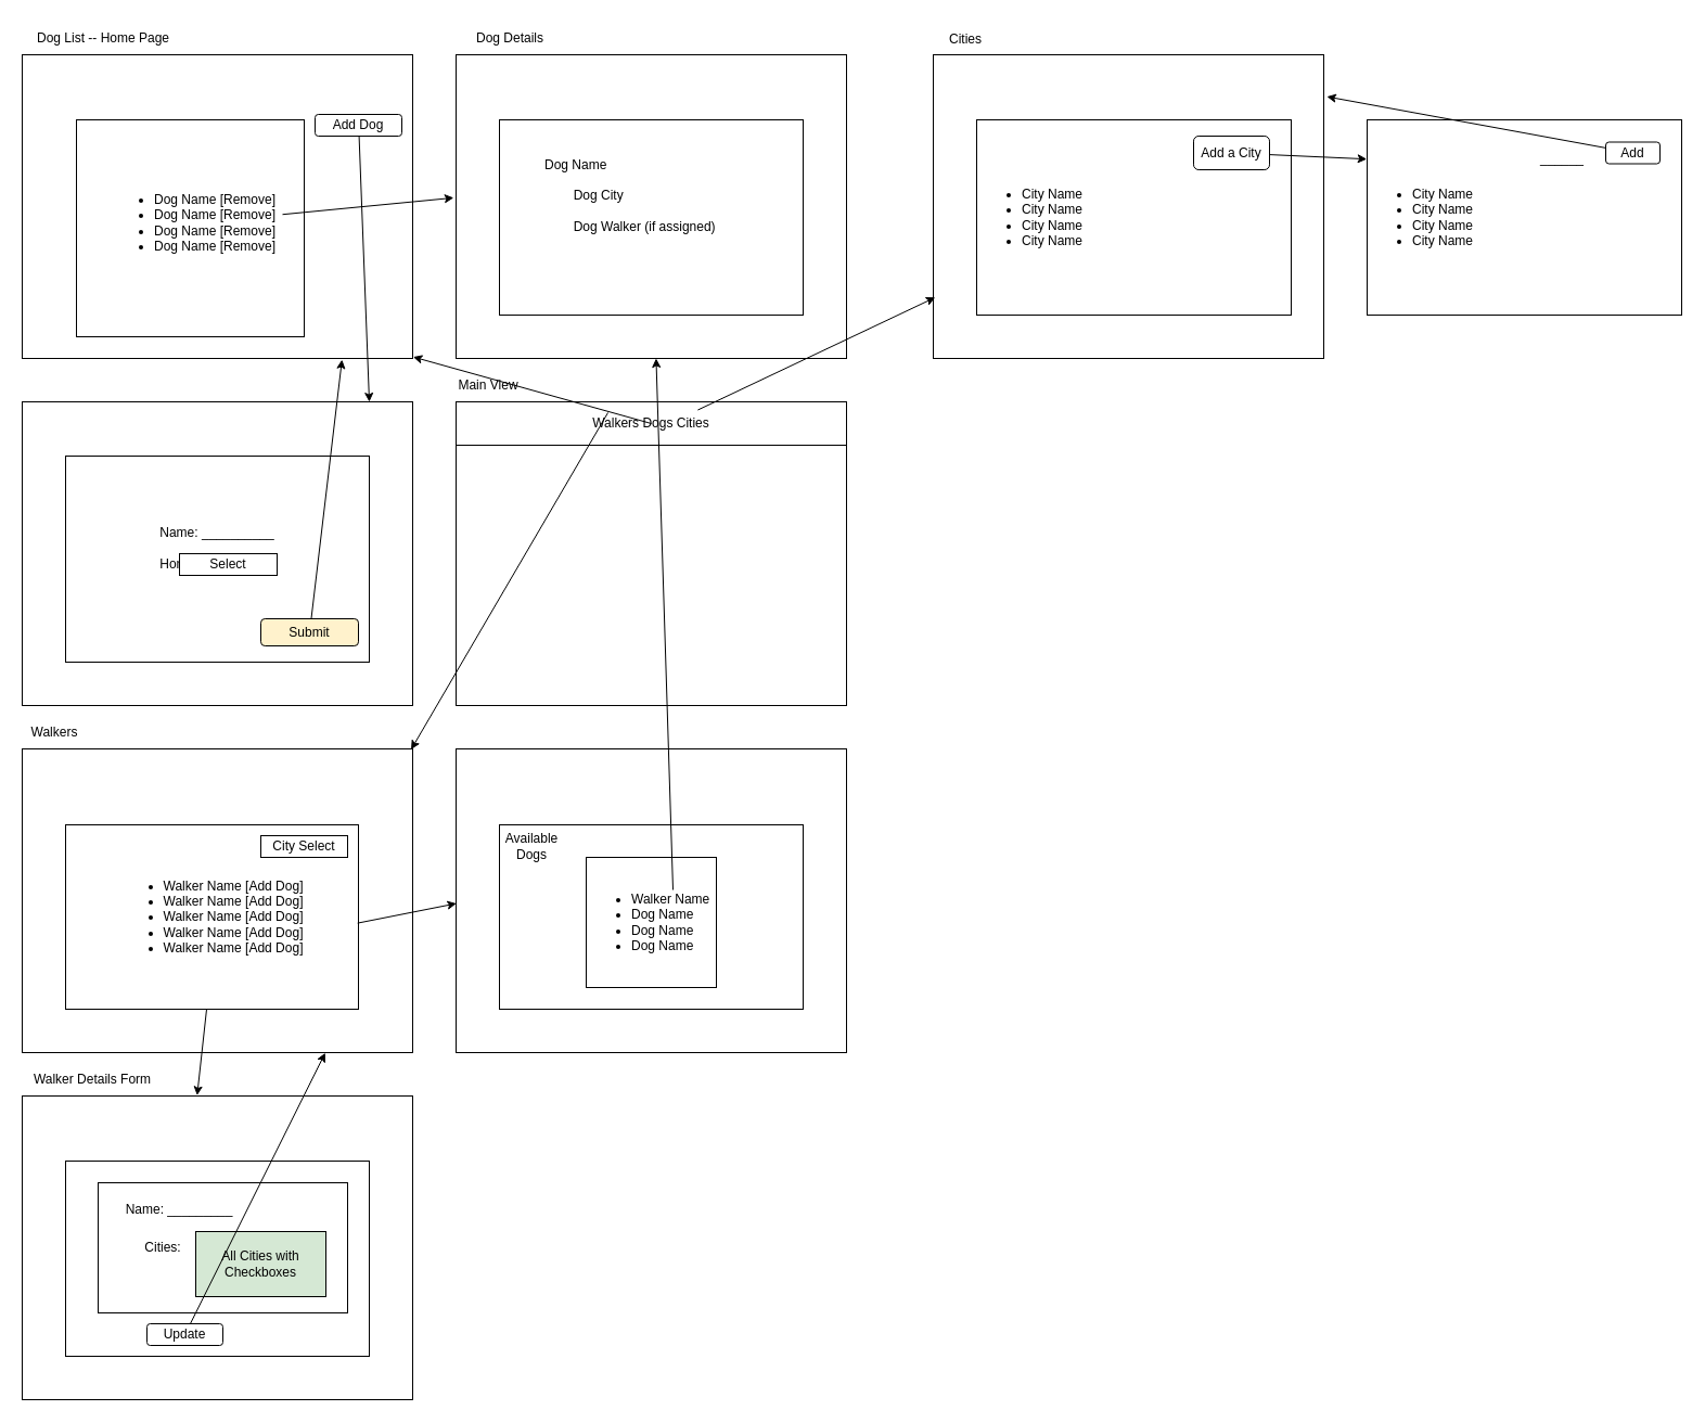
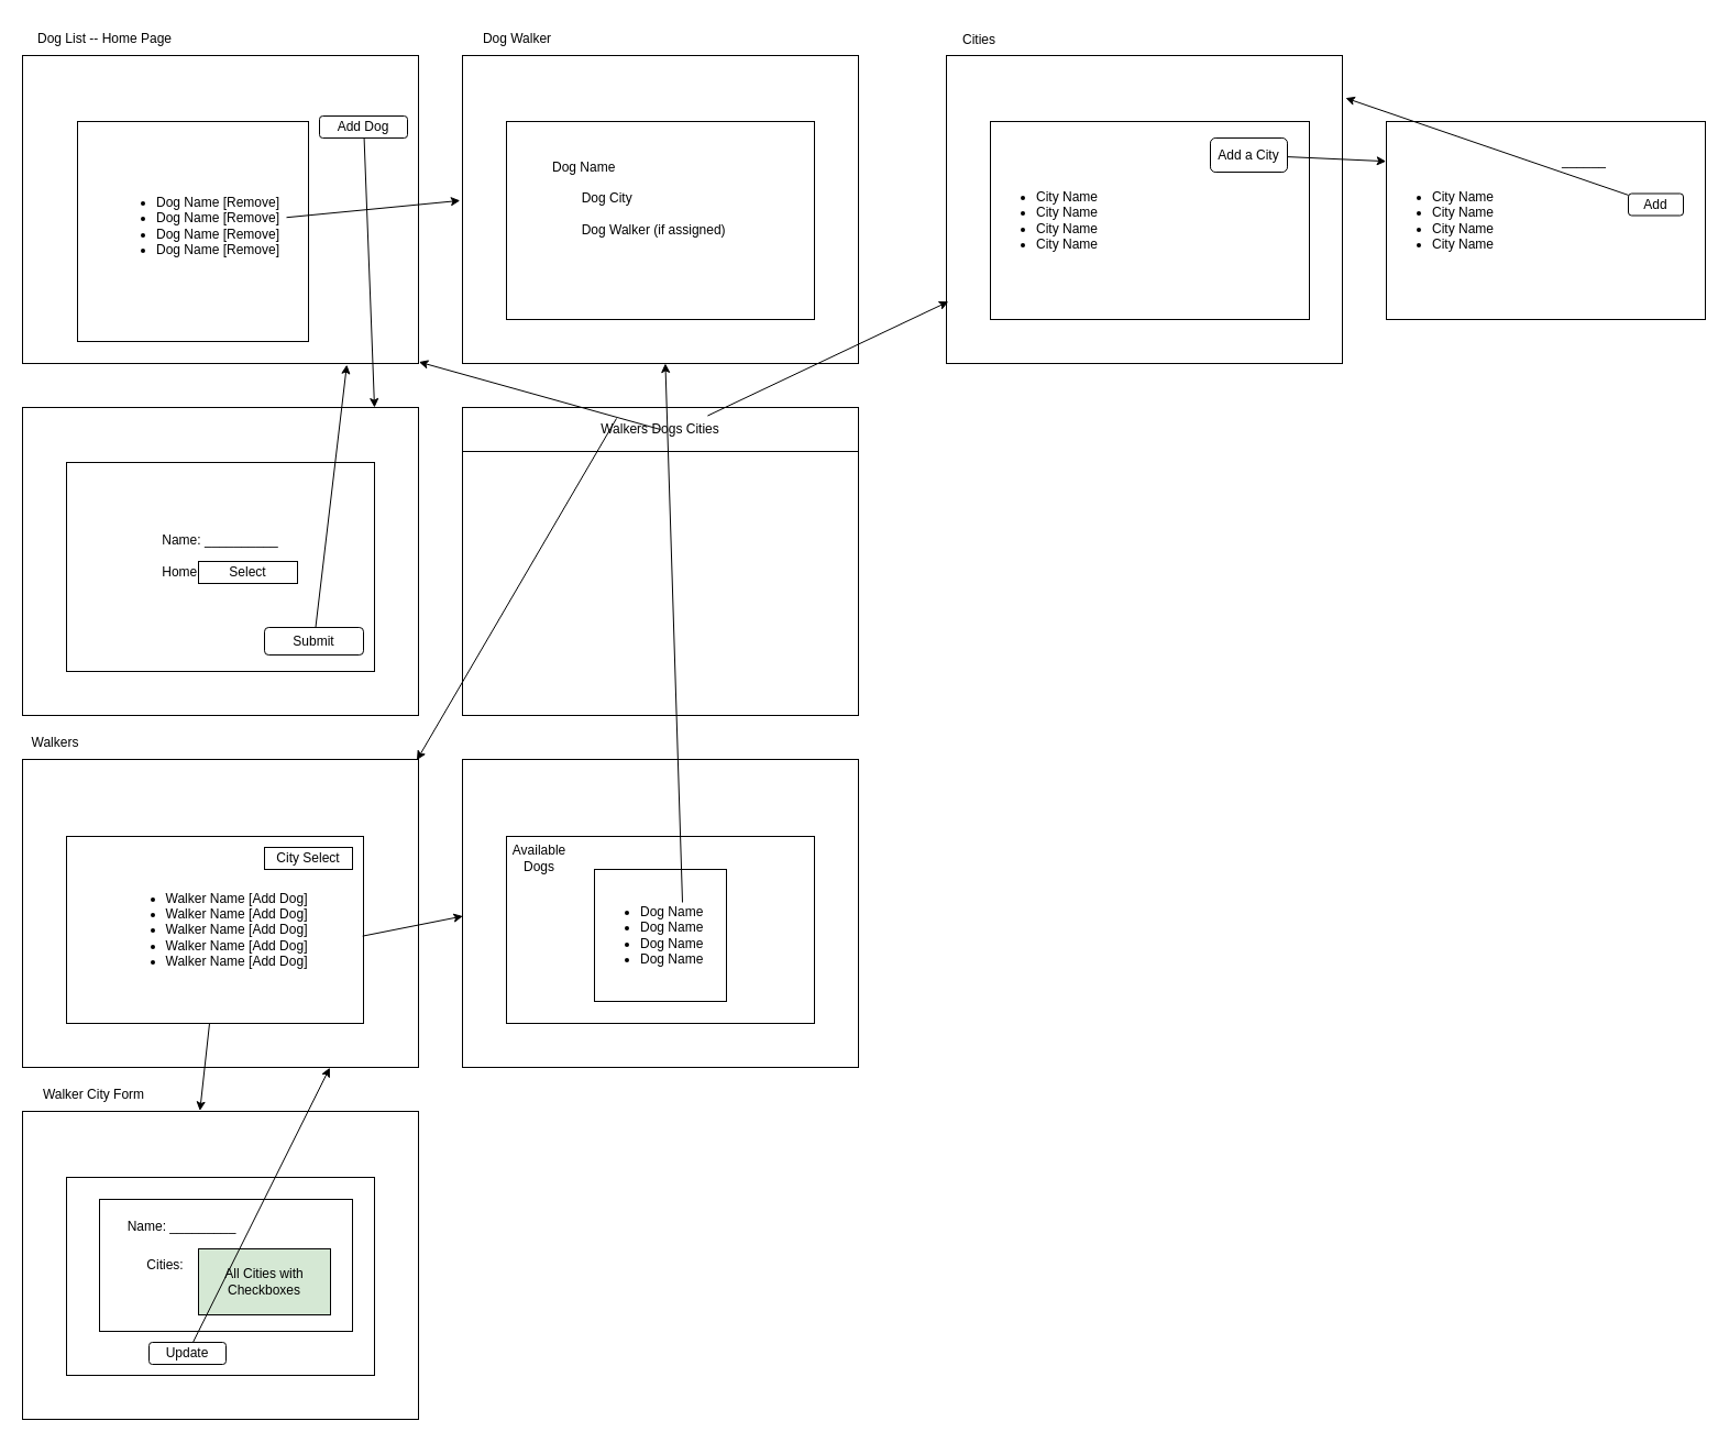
- <mxCell id="7" value="Dog Details" style="text;html=1;strokeColor=none;fillColor=none;align=center;verticalAlign=middle;whiteSpace=wrap;rounded=0;" vertex="1" parent="1"><mxGeometry x="420" y="20" width="100" height="30" as="geometry" /></mxCell>
+ <mxCell id="7" value="Dog Walker" style="text;html=1;strokeColor=none;fillColor=none;align=center;verticalAlign=middle;whiteSpace=wrap;rounded=0;" vertex="1" parent="1"><mxGeometry x="420" y="20" width="100" height="30" as="geometry" /></mxCell>
- <mxCell id="41" value="Add" style="rounded=1;whiteSpace=wrap;html=1;" vertex="1" parent="1"><mxGeometry x="1480" y="130.5" width="50" height="20" as="geometry" /></mxCell>
+ <mxCell id="41" value="Add" style="rounded=1;whiteSpace=wrap;html=1;" vertex="1" parent="1"><mxGeometry x="1480" y="175.5" width="50" height="20" as="geometry" /></mxCell>
- <mxCell id="20" value="Main View" style="text;html=1;strokeColor=none;fillColor=none;align=center;verticalAlign=middle;whiteSpace=wrap;rounded=0;" vertex="1" parent="1"><mxGeometry x="420" y="340" width="60" height="30" as="geometry" /></mxCell>
- <mxCell id="15" value="Select" style="rounded=0;whiteSpace=wrap;html=1;" vertex="1" parent="1"><mxGeometry x="165" y="510" width="90" height="20" as="geometry" /></mxCell>
+ <mxCell id="15" value="Select" style="rounded=0;whiteSpace=wrap;html=1;" vertex="1" parent="1"><mxGeometry x="180" y="510" width="90" height="20" as="geometry" /></mxCell>
- <mxCell id="16" value="Submit" style="rounded=1;whiteSpace=wrap;html=1;fillColor=#fff2cc;" vertex="1" parent="1"><mxGeometry x="240" y="570" width="90" height="25" as="geometry" /></mxCell>
+ <mxCell id="16" value="Submit" style="rounded=1;whiteSpace=wrap;html=1;" vertex="1" parent="1"><mxGeometry x="240" y="570" width="90" height="25" as="geometry" /></mxCell>
- <mxCell id="30" value="&lt;ul&gt;&lt;li&gt;Walker Name&lt;/li&gt;&lt;li&gt;Dog Name&lt;/li&gt;&lt;li&gt;Dog Name&lt;/li&gt;&lt;li&gt;Dog Name&lt;/li&gt;&lt;/ul&gt;" style="rounded=0;whiteSpace=wrap;html=1;align=left;" vertex="1" parent="1"><mxGeometry x="540" y="790" width="120" height="120" as="geometry" /></mxCell>
+ <mxCell id="30" value="&lt;ul&gt;&lt;li&gt;Dog Name&lt;/li&gt;&lt;li&gt;Dog Name&lt;/li&gt;&lt;li&gt;Dog Name&lt;/li&gt;&lt;li&gt;Dog Name&lt;/li&gt;&lt;/ul&gt;" style="rounded=0;whiteSpace=wrap;html=1;align=left;" vertex="1" parent="1"><mxGeometry x="540" y="790" width="120" height="120" as="geometry" /></mxCell>
- <mxCell id="46" value="Walker Details Form" style="text;html=1;strokeColor=none;fillColor=none;align=center;verticalAlign=middle;whiteSpace=wrap;rounded=0;" vertex="1" parent="1"><mxGeometry x="20" y="980" width="130" height="30" as="geometry" /></mxCell>
+ <mxCell id="46" value="Walker City Form" style="text;html=1;strokeColor=none;fillColor=none;align=center;verticalAlign=middle;whiteSpace=wrap;rounded=0;" vertex="1" parent="1"><mxGeometry x="20" y="980" width="130" height="30" as="geometry" /></mxCell>
